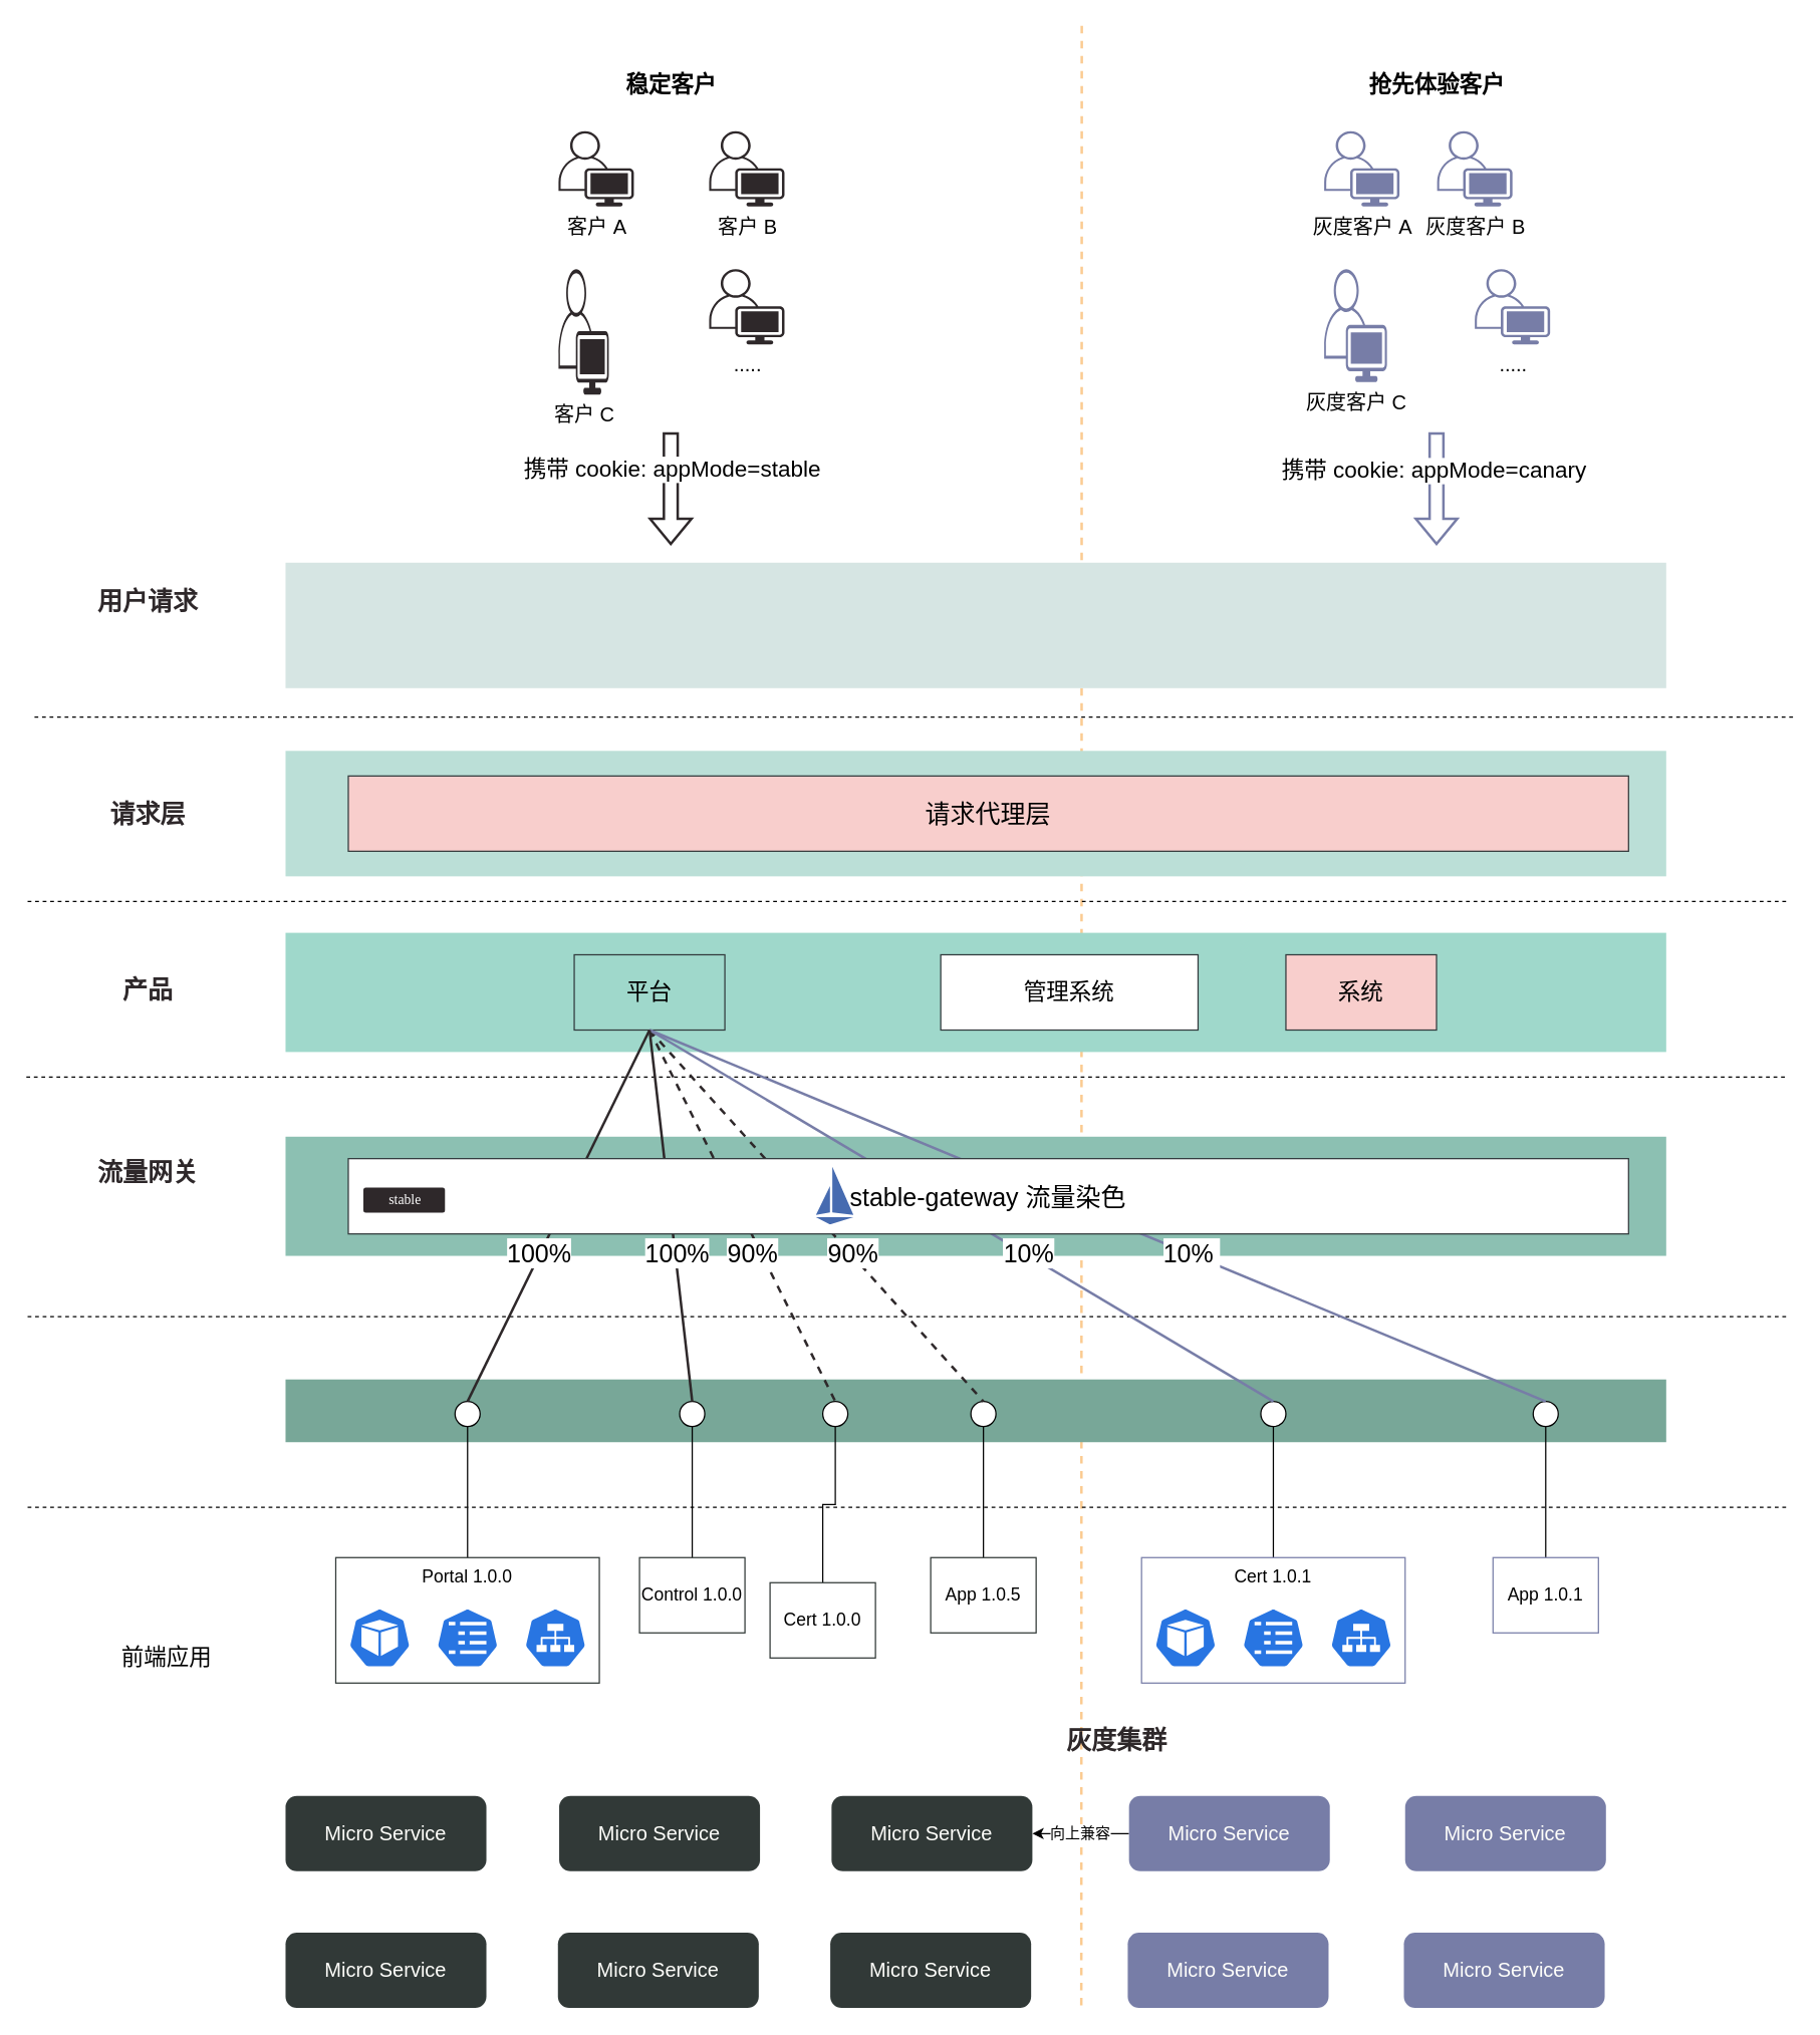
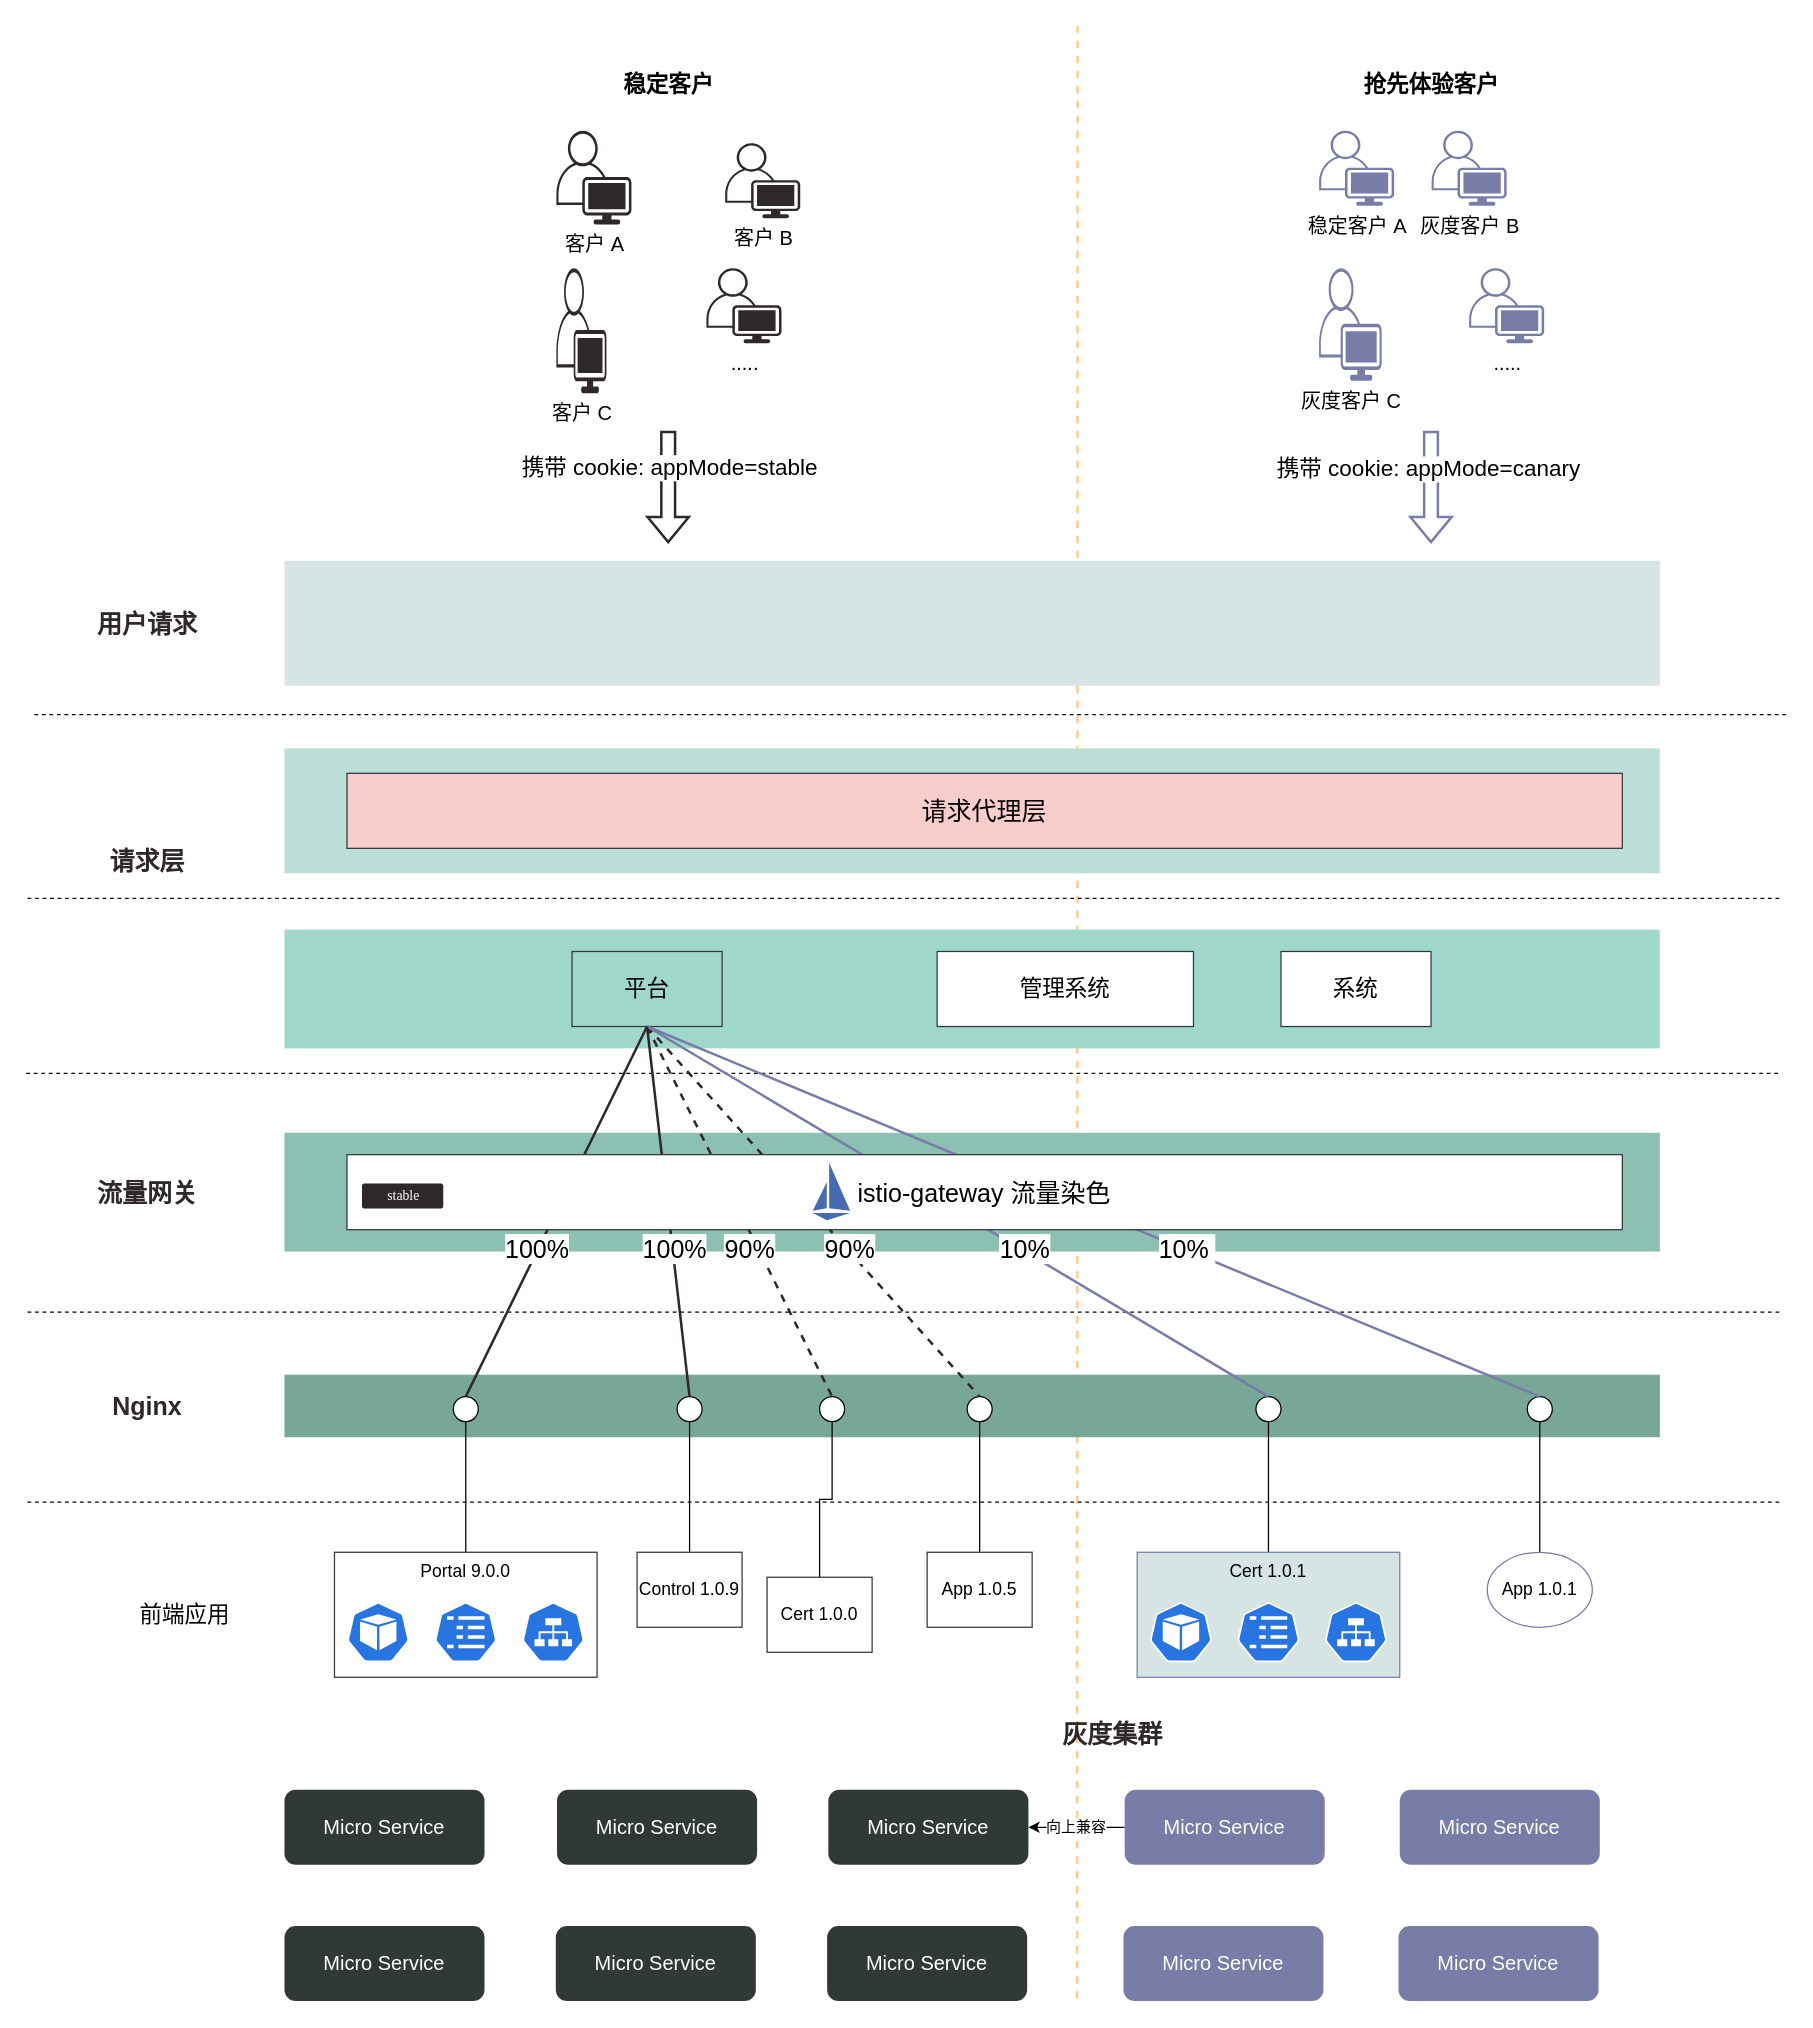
- <mxCell id="41" value="客户 A" style="points=[[0.35,0,0],[0.98,0.51,0],[1,0.71,0],[0.67,1,0],[0,0.795,0],[0,0.65,0]];verticalLabelPosition=bottom;sketch=0;html=1;verticalAlign=top;aspect=fixed;align=center;pointerEvents=1;shape=mxgraph.cisco19.user;fillColor=#2e282a;strokeColor=#005700;fontSize=16;fontColor=#000000;swimlaneFillColor=#2e282a;fontFamily=Helvetica;" parent="39" vertex="1"><mxGeometry x="92.5" y="50" width="60" height="60" as="geometry" /></mxCell>
+ <mxCell id="41" value="客户 A" style="points=[[0.35,0,0],[0.98,0.51,0],[1,0.71,0],[0.67,1,0],[0,0.795,0],[0,0.65,0]];verticalLabelPosition=bottom;sketch=0;html=1;verticalAlign=top;aspect=fixed;align=center;pointerEvents=1;shape=mxgraph.cisco19.user;fillColor=#2e282a;strokeColor=#005700;fontSize=16;fontColor=#000000;swimlaneFillColor=#2e282a;fontFamily=Helvetica;" parent="39" vertex="1"><mxGeometry x="92.5" y="50" width="60" height="75" as="geometry" /></mxCell>
- <mxCell id="40" value="客户 B" style="points=[[0.35,0,0],[0.98,0.51,0],[1,0.71,0],[0.67,1,0],[0,0.795,0],[0,0.65,0]];verticalLabelPosition=bottom;sketch=0;html=1;verticalAlign=top;aspect=fixed;align=center;pointerEvents=1;shape=mxgraph.cisco19.user;fillColor=#2e282a;strokeColor=#005700;fontSize=16;fontColor=#000000;swimlaneFillColor=#2e282a;fontFamily=Helvetica;" parent="39" vertex="1"><mxGeometry x="212.5" y="50" width="60" height="60" as="geometry" /></mxCell>
+ <mxCell id="40" value="客户 B" style="points=[[0.35,0,0],[0.98,0.51,0],[1,0.71,0],[0.67,1,0],[0,0.795,0],[0,0.65,0]];verticalLabelPosition=bottom;sketch=0;html=1;verticalAlign=top;aspect=fixed;align=center;pointerEvents=1;shape=mxgraph.cisco19.user;fillColor=#2e282a;strokeColor=#005700;fontSize=16;fontColor=#000000;swimlaneFillColor=#2e282a;fontFamily=Helvetica;" parent="39" vertex="1"><mxGeometry x="227.5" y="60" width="60" height="60" as="geometry" /></mxCell>
- <mxCell id="48" value="灰度客户 A" style="points=[[0.35,0,0],[0.98,0.51,0],[1,0.71,0],[0.67,1,0],[0,0.795,0],[0,0.65,0]];verticalLabelPosition=bottom;sketch=0;html=1;verticalAlign=top;aspect=fixed;align=center;pointerEvents=1;shape=mxgraph.cisco19.user;fillColor=#777DA7;strokeColor=#001DBC;fontSize=16;fontColor=#000000;swimlaneFillColor=#777DA7;fontFamily=Helvetica;" parent="46" vertex="1"><mxGeometry x="92.5" y="50" width="60" height="60" as="geometry" /></mxCell>
+ <mxCell id="48" value="稳定客户 A" style="points=[[0.35,0,0],[0.98,0.51,0],[1,0.71,0],[0.67,1,0],[0,0.795,0],[0,0.65,0]];verticalLabelPosition=bottom;sketch=0;html=1;verticalAlign=top;aspect=fixed;align=center;pointerEvents=1;shape=mxgraph.cisco19.user;fillColor=#777DA7;strokeColor=#001DBC;fontSize=16;fontColor=#000000;swimlaneFillColor=#777DA7;fontFamily=Helvetica;" parent="46" vertex="1"><mxGeometry x="92.5" y="50" width="60" height="60" as="geometry" /></mxCell>
- <mxCell id="29" value="用户请求" style="text;html=1;align=center;verticalAlign=middle;resizable=0;points=[];autosize=1;fontSize=20;fontStyle=1;fontColor=#2E282A;fontFamily=Helvetica;" parent="1" vertex="1"><mxGeometry x="67" y="458" width="100" height="40" as="geometry" /></mxCell>
+ <mxCell id="29" value="用户请求" style="text;html=1;align=center;verticalAlign=middle;resizable=0;points=[];autosize=1;fontSize=20;fontStyle=1;fontColor=#2E282A;fontFamily=Helvetica;" parent="1" vertex="1"><mxGeometry x="67" y="478" width="100" height="40" as="geometry" /></mxCell>
- <mxCell id="28" value="请求层" style="text;html=1;align=center;verticalAlign=middle;resizable=0;points=[];autosize=1;fontSize=20;fontStyle=1;fontColor=#2E282A;fontFamily=Helvetica;" parent="1" vertex="1"><mxGeometry x="77" y="628" width="80" height="40" as="geometry" /></mxCell>
+ <mxCell id="28" value="请求层" style="text;html=1;align=center;verticalAlign=middle;resizable=0;points=[];autosize=1;fontSize=20;fontStyle=1;fontColor=#2E282A;fontFamily=Helvetica;" parent="1" vertex="1"><mxGeometry x="77" y="668" width="80" height="40" as="geometry" /></mxCell>
- <mxCell id="26" value="产品" style="text;html=1;align=center;verticalAlign=middle;resizable=0;points=[];autosize=1;fontSize=20;fontStyle=1;fontColor=#2E282A;fontFamily=Helvetica;" parent="1" vertex="1"><mxGeometry x="87" y="768" width="60" height="40" as="geometry" /></mxCell>
- <mxCell id="79" value="系统" style="rounded=0;whiteSpace=wrap;html=1;fontSize=18;strokeColor=#31393c;fontFamily=Helvetica;fillColor=#f8cecc;" parent="1" vertex="1"><mxGeometry x="1024" y="760.5" width="120" height="60" as="geometry" /></mxCell>
+ <mxCell id="79" value="系统" style="rounded=0;whiteSpace=wrap;html=1;fontSize=18;strokeColor=#31393c;fontFamily=Helvetica;" parent="1" vertex="1"><mxGeometry x="1024" y="760.5" width="120" height="60" as="geometry" /></mxCell>
- <mxCell id="56" value="流量网关" style="text;html=1;align=center;verticalAlign=middle;resizable=0;points=[];autosize=1;fontSize=20;fontStyle=1;fontColor=#2E282A;fontFamily=Helvetica;" parent="1" vertex="1"><mxGeometry x="67" y="913" width="100" height="40" as="geometry" /></mxCell>
+ <mxCell id="56" value="流量网关" style="text;html=1;align=center;verticalAlign=middle;resizable=0;points=[];autosize=1;fontSize=20;fontStyle=1;fontColor=#2E282A;fontFamily=Helvetica;" parent="1" vertex="1"><mxGeometry x="67" y="933" width="100" height="40" as="geometry" /></mxCell>
- <mxCell id="84" value="stable-gateway 流量染色" style="rounded=0;whiteSpace=wrap;html=1;fontSize=20;strokeColor=#31393c;fontFamily=Helvetica;" parent="83" vertex="1"><mxGeometry width="1020" height="60" as="geometry" /></mxCell>
+ <mxCell id="84" value="istio-gateway 流量染色" style="rounded=0;whiteSpace=wrap;html=1;fontSize=20;strokeColor=#31393c;fontFamily=Helvetica;" parent="83" vertex="1"><mxGeometry width="1020" height="60" as="geometry" /></mxCell>
+ <mxCell id="58" value="Nginx" style="text;html=1;align=center;verticalAlign=middle;resizable=0;points=[];autosize=1;fontSize=20;fontStyle=1;fontColor=#2E282A;fontFamily=Helvetica;" parent="1" vertex="1"><mxGeometry x="77" y="1104" width="80" height="40" as="geometry" /></mxCell>
- <mxCell id="12" value="Portal 1.0.0" style="rounded=0;whiteSpace=wrap;html=1;verticalAlign=top;strokeColor=#313937;fontSize=14;fontFamily=Helvetica;" parent="1" vertex="1"><mxGeometry x="267" y="1241" width="210" height="100" as="geometry" /></mxCell>
+ <mxCell id="12" value="Portal 9.0.0" style="rounded=0;whiteSpace=wrap;html=1;verticalAlign=top;strokeColor=#313937;fontSize=14;fontFamily=Helvetica;" parent="1" vertex="1"><mxGeometry x="267" y="1241" width="210" height="100" as="geometry" /></mxCell>
- <mxCell id="60" value="Cert 1.0.1" style="rounded=0;whiteSpace=wrap;html=1;verticalAlign=top;strokeColor=#777DA7;fontSize=14;fontFamily=Helvetica;" parent="1" vertex="1"><mxGeometry x="909" y="1241" width="210" height="100" as="geometry" /></mxCell>
+ <mxCell id="60" value="Cert 1.0.1" style="rounded=0;whiteSpace=wrap;html=1;verticalAlign=top;strokeColor=#777DA7;fontSize=14;fontFamily=Helvetica;fillColor=#d6e5e3;" parent="1" vertex="1"><mxGeometry x="909" y="1241" width="210" height="100" as="geometry" /></mxCell>
- <mxCell id="18" value="Control 1.0.0" style="rounded=0;whiteSpace=wrap;html=1;verticalAlign=middle;strokeColor=#313937;fontSize=14;fontFamily=Helvetica;" parent="1" vertex="1"><mxGeometry x="509" y="1241" width="84" height="60" as="geometry" /></mxCell>
+ <mxCell id="18" value="Control 1.0.9" style="rounded=0;whiteSpace=wrap;html=1;verticalAlign=middle;strokeColor=#313937;fontSize=14;fontFamily=Helvetica;" parent="1" vertex="1"><mxGeometry x="509" y="1241" width="84" height="60" as="geometry" /></mxCell>
- <mxCell id="81" value="App 1.0.1" style="rounded=0;whiteSpace=wrap;html=1;verticalAlign=middle;strokeColor=#777DA7;fontSize=14;fontFamily=Helvetica;" parent="1" vertex="1"><mxGeometry x="1189" y="1241" width="84" height="60" as="geometry" /></mxCell>
+ <mxCell id="81" value="App 1.0.1" style="ellipse;whiteSpace=wrap;html=1;verticalAlign=middle;strokeColor=#777DA7;fontSize=14;fontFamily=Helvetica;" parent="1" vertex="1"><mxGeometry x="1189" y="1241" width="84" height="60" as="geometry" /></mxCell>
- <mxCell id="31" value="前端应用" style="text;html=1;align=center;verticalAlign=middle;resizable=0;points=[];autosize=1;fontSize=18;fontStyle=0;fontFamily=Helvetica;" parent="1" vertex="1"><mxGeometry x="82" y="1301" width="100" height="40" as="geometry" /></mxCell>
+ <mxCell id="31" value="前端应用" style="text;html=1;align=center;verticalAlign=middle;resizable=0;points=[];autosize=1;fontSize=18;fontStyle=0;fontFamily=Helvetica;" parent="1" vertex="1"><mxGeometry x="97" y="1271" width="100" height="40" as="geometry" /></mxCell>
